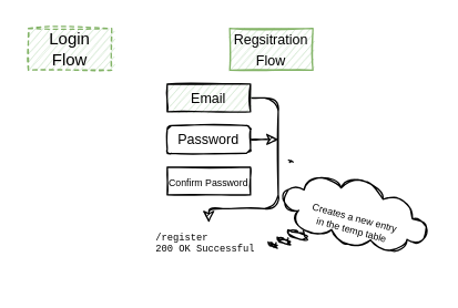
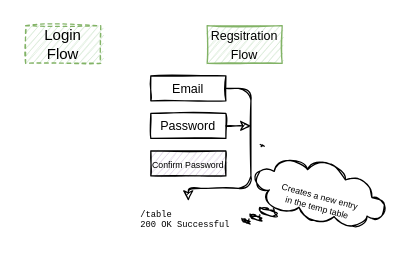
- <mxCell id="5" value="Email" style="rounded=0;whiteSpace=wrap;html=1;sketch=1;fontSize=10;fillColor=#d5e8d4;" vertex="1" parent="1"><mxGeometry x="120" y="60" width="60" height="20" as="geometry" /></mxCell>
+ <mxCell id="5" value="Email" style="rounded=0;whiteSpace=wrap;html=1;sketch=1;fontSize=10;" vertex="1" parent="1"><mxGeometry x="120" y="60" width="60" height="20" as="geometry" /></mxCell>
- <mxCell id="7" value="Password" style="whiteSpace=wrap;html=1;sketch=1;fontSize=10;rounded=1;" vertex="1" parent="1"><mxGeometry x="120" y="90" width="60" height="20" as="geometry" /></mxCell>
+ <mxCell id="7" value="Password" style="rounded=0;whiteSpace=wrap;html=1;sketch=1;fontSize=10;" vertex="1" parent="1"><mxGeometry x="120" y="90" width="60" height="20" as="geometry" /></mxCell>
- <mxCell id="8" value="&lt;font style=&quot;font-size: 7px;&quot;&gt;Confirm Password&lt;/font&gt;" style="rounded=0;whiteSpace=wrap;html=1;sketch=1;fontSize=10;" vertex="1" parent="1"><mxGeometry x="120" y="120" width="60" height="20" as="geometry" /></mxCell>
+ <mxCell id="8" value="&lt;font style=&quot;font-size: 7px;&quot;&gt;Confirm Password&lt;/font&gt;" style="rounded=0;whiteSpace=wrap;html=1;sketch=1;fontSize=10;fillColor=#e1d5e7;" vertex="1" parent="1"><mxGeometry x="120" y="120" width="60" height="20" as="geometry" /></mxCell>
- <mxCell id="9" value="&lt;font face=&quot;Courier New&quot;&gt;/register&lt;br&gt;200 OK Successful&lt;br&gt;&lt;br&gt;&lt;/font&gt;" style="text;html=1;strokeColor=none;fillColor=none;align=left;verticalAlign=top;whiteSpace=wrap;rounded=0;sketch=1;fontSize=7;" vertex="1" parent="1"><mxGeometry x="110" y="160" width="80" height="40" as="geometry" /></mxCell>
+ <mxCell id="9" value="&lt;font face=&quot;Courier New&quot;&gt;/table&lt;br&gt;200 OK Successful&lt;br&gt;&lt;br&gt;&lt;/font&gt;" style="text;html=1;strokeColor=none;fillColor=none;align=left;verticalAlign=top;whiteSpace=wrap;rounded=0;sketch=1;fontSize=7;" vertex="1" parent="1"><mxGeometry x="110" y="160" width="80" height="40" as="geometry" /></mxCell>
